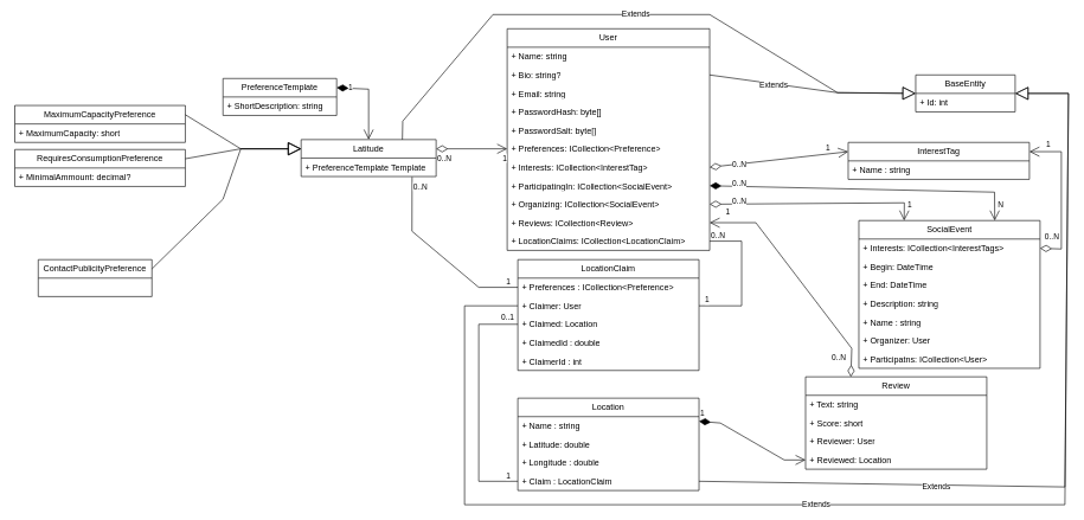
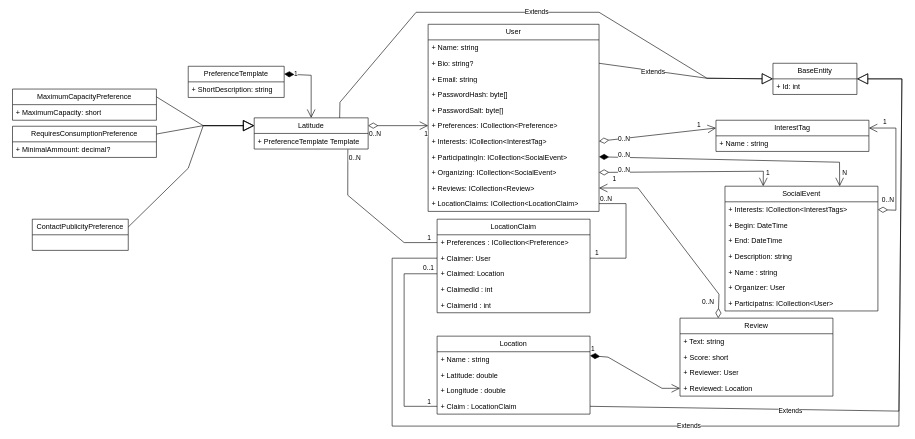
- <mxCell id="20" value="+ ClaimedId : double" style="text;strokeColor=none;fillColor=none;align=left;verticalAlign=top;spacingLeft=4;spacingRight=4;overflow=hidden;rotatable=0;points=[[0,0.5],[1,0.5]];portConstraint=eastwest;whiteSpace=wrap;html=1;flipV=1;flipH=1;" parent="16" vertex="1"><mxGeometry y="104" width="255" height="26" as="geometry" /></mxCell>
+ <mxCell id="20" value="+ ClaimedId : int" style="text;strokeColor=none;fillColor=none;align=left;verticalAlign=top;spacingLeft=4;spacingRight=4;overflow=hidden;rotatable=0;points=[[0,0.5],[1,0.5]];portConstraint=eastwest;whiteSpace=wrap;html=1;flipV=1;flipH=1;" parent="16" vertex="1"><mxGeometry y="104" width="255" height="26" as="geometry" /></mxCell>
